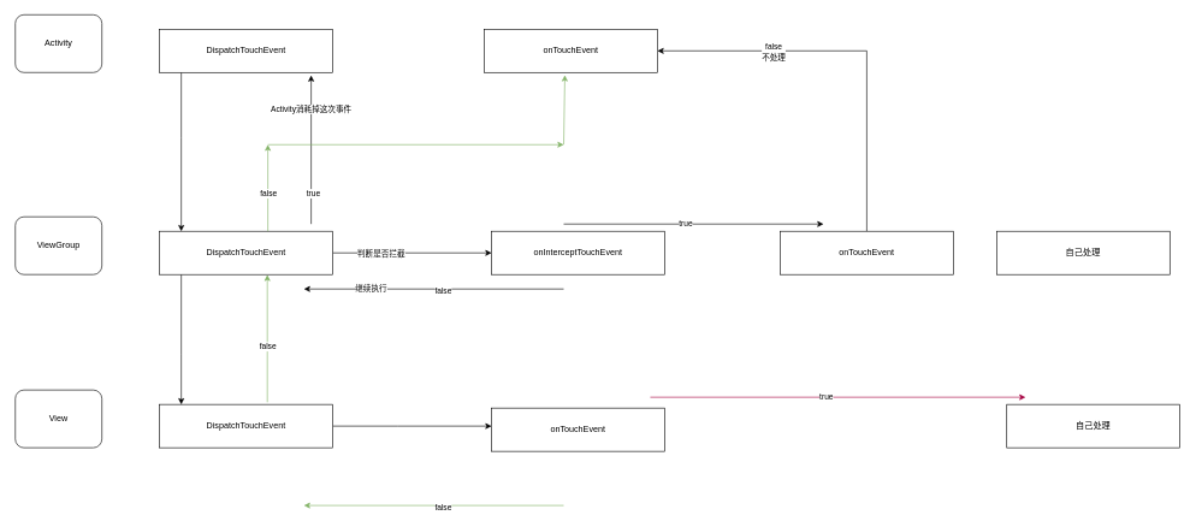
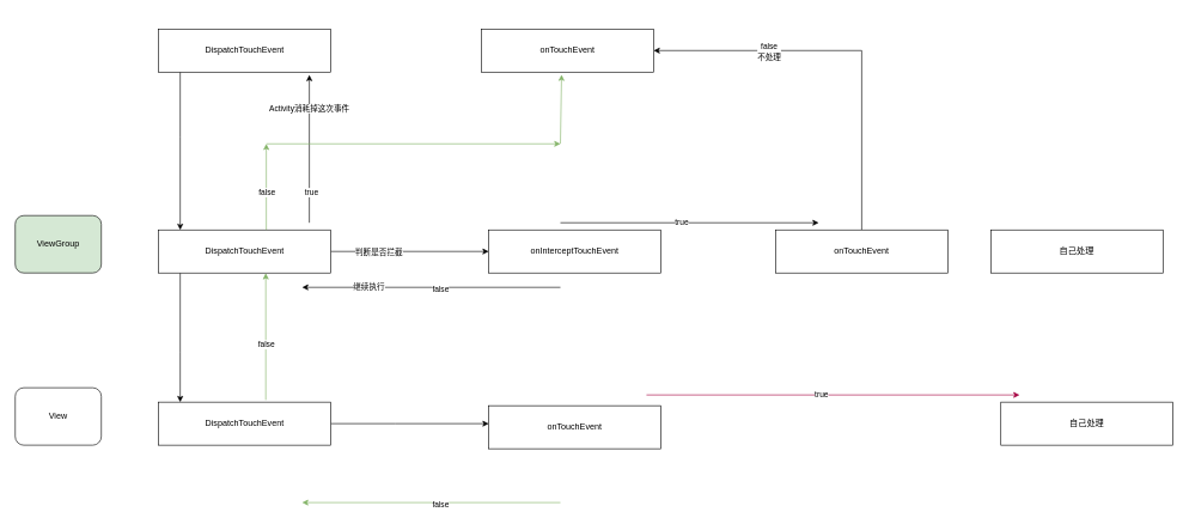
- <mxCell id="2" value="Activity" style="rounded=1;whiteSpace=wrap;html=1;" parent="1" vertex="1"><mxGeometry x="20" y="20" width="120" height="80" as="geometry" /></mxCell>
- <mxCell id="3" value="ViewGroup" style="rounded=1;whiteSpace=wrap;html=1;" parent="1" vertex="1"><mxGeometry x="20" y="300" width="120" height="80" as="geometry" /></mxCell>
+ <mxCell id="3" value="ViewGroup" style="rounded=1;whiteSpace=wrap;html=1;fillColor=#d5e8d4;" parent="1" vertex="1"><mxGeometry x="20" y="300" width="120" height="80" as="geometry" /></mxCell>
